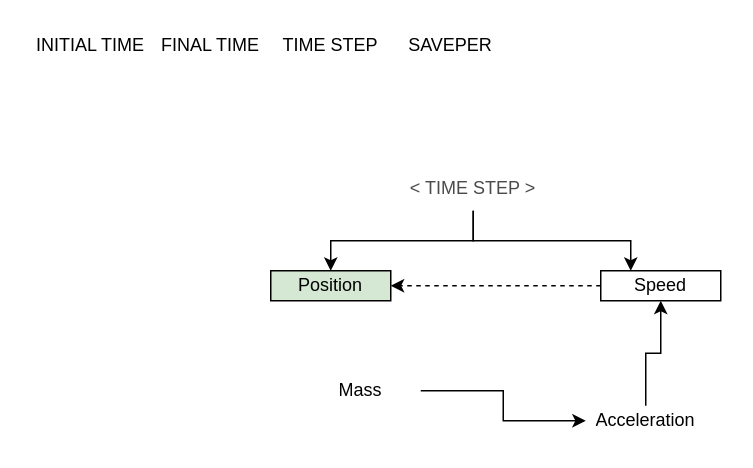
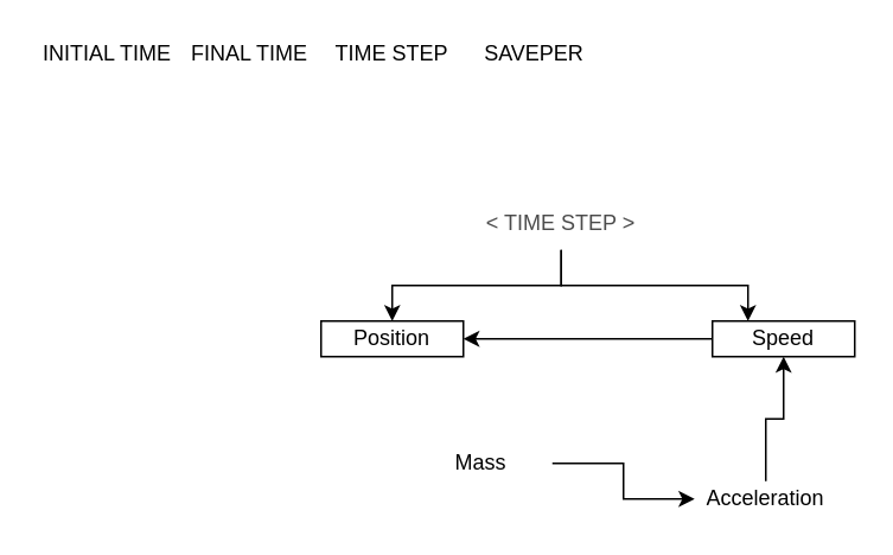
- <mxCell id="2" value="Position" style="rounded=0;whiteSpace=wrap;html=1;fillColor=#d5e8d4;" parent="1" vertex="1"><mxGeometry x="180" y="180" width="80" height="20" as="geometry" /></mxCell>
+ <mxCell id="2" value="Position" style="rounded=0;whiteSpace=wrap;html=1;" parent="1" vertex="1"><mxGeometry x="180" y="180" width="80" height="20" as="geometry" /></mxCell>
- <mxCell id="4" value="" style="endArrow=classic;html=1;rounded=0;dashed=1;" parent="1" source="3" target="2" edge="1"><mxGeometry width="50" height="50" relative="1" as="geometry"><mxPoint x="230" y="300" as="sourcePoint" /><mxPoint x="280" y="250" as="targetPoint" /></mxGeometry></mxCell>
+ <mxCell id="4" value="" style="endArrow=classic;html=1;rounded=0;" parent="1" source="3" target="2" edge="1"><mxGeometry width="50" height="50" relative="1" as="geometry"><mxPoint x="230" y="300" as="sourcePoint" /><mxPoint x="280" y="250" as="targetPoint" /></mxGeometry></mxCell>
- <mxCell id="8" value="Mass" style="text;html=1;strokeColor=none;fillColor=none;align=center;verticalAlign=middle;whiteSpace=wrap;overflow=hidden;" parent="1" vertex="1"><mxGeometry x="200" y="250" width="80" height="20" as="geometry" /></mxCell>
+ <mxCell id="8" value="Mass" style="text;html=1;strokeColor=none;fillColor=none;align=center;verticalAlign=middle;whiteSpace=wrap;overflow=hidden;" parent="1" vertex="1"><mxGeometry x="230" y="250" width="80" height="20" as="geometry" /></mxCell>
